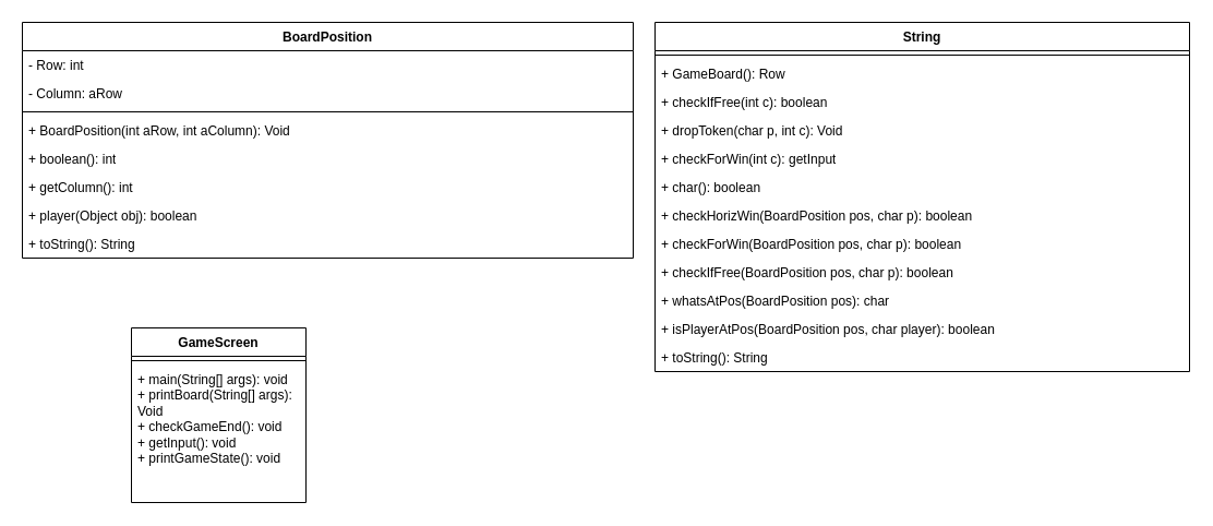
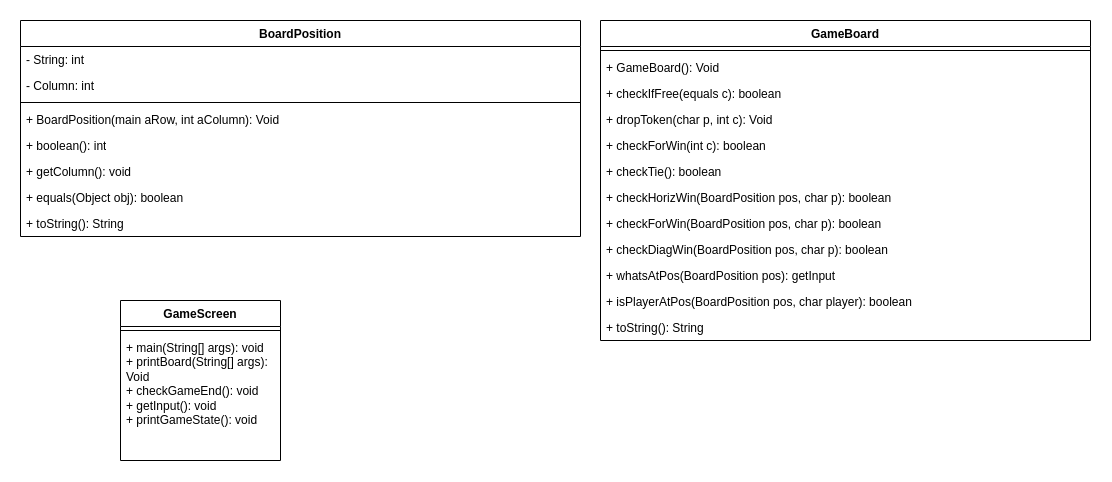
- <mxCell id="11" value="String" style="swimlane;fontStyle=1;align=center;verticalAlign=top;childLayout=stackLayout;horizontal=1;startSize=26;horizontalStack=0;resizeParent=1;resizeParentMax=0;resizeLast=0;collapsible=1;marginBottom=0;whiteSpace=wrap;html=1;" parent="1" vertex="1"><mxGeometry x="600" y="20" width="490" height="320" as="geometry" /></mxCell>
+ <mxCell id="11" value="GameBoard" style="swimlane;fontStyle=1;align=center;verticalAlign=top;childLayout=stackLayout;horizontal=1;startSize=26;horizontalStack=0;resizeParent=1;resizeParentMax=0;resizeLast=0;collapsible=1;marginBottom=0;whiteSpace=wrap;html=1;" parent="1" vertex="1"><mxGeometry x="600" y="20" width="490" height="320" as="geometry" /></mxCell>
- <mxCell id="3" value="- Row: int" style="text;strokeColor=none;fillColor=none;align=left;verticalAlign=top;spacingLeft=4;spacingRight=4;overflow=hidden;rotatable=0;points=[[0,0.5],[1,0.5]];portConstraint=eastwest;whiteSpace=wrap;html=1;" parent="2" vertex="1"><mxGeometry y="26" width="560" height="26" as="geometry" /></mxCell>
+ <mxCell id="3" value="- String: int" style="text;strokeColor=none;fillColor=none;align=left;verticalAlign=top;spacingLeft=4;spacingRight=4;overflow=hidden;rotatable=0;points=[[0,0.5],[1,0.5]];portConstraint=eastwest;whiteSpace=wrap;html=1;" parent="2" vertex="1"><mxGeometry y="26" width="560" height="26" as="geometry" /></mxCell>
- <mxCell id="13" value="+ GameBoard(): Row" style="text;strokeColor=none;fillColor=none;align=left;verticalAlign=top;spacingLeft=4;spacingRight=4;overflow=hidden;rotatable=0;points=[[0,0.5],[1,0.5]];portConstraint=eastwest;whiteSpace=wrap;html=1;" parent="11" vertex="1"><mxGeometry y="34" width="490" height="26" as="geometry" /></mxCell>
+ <mxCell id="13" value="+ GameBoard(): Void" style="text;strokeColor=none;fillColor=none;align=left;verticalAlign=top;spacingLeft=4;spacingRight=4;overflow=hidden;rotatable=0;points=[[0,0.5],[1,0.5]];portConstraint=eastwest;whiteSpace=wrap;html=1;" parent="11" vertex="1"><mxGeometry y="34" width="490" height="26" as="geometry" /></mxCell>
- <mxCell id="4" value="- Column: aRow" style="text;strokeColor=none;fillColor=none;align=left;verticalAlign=top;spacingLeft=4;spacingRight=4;overflow=hidden;rotatable=0;points=[[0,0.5],[1,0.5]];portConstraint=eastwest;whiteSpace=wrap;html=1;" parent="2" vertex="1"><mxGeometry y="52" width="560" height="26" as="geometry" /></mxCell>
+ <mxCell id="4" value="- Column: int" style="text;strokeColor=none;fillColor=none;align=left;verticalAlign=top;spacingLeft=4;spacingRight=4;overflow=hidden;rotatable=0;points=[[0,0.5],[1,0.5]];portConstraint=eastwest;whiteSpace=wrap;html=1;" parent="2" vertex="1"><mxGeometry y="52" width="560" height="26" as="geometry" /></mxCell>
- <mxCell id="14" value="+ checkIfFree(int c): boolean" style="text;strokeColor=none;fillColor=none;align=left;verticalAlign=top;spacingLeft=4;spacingRight=4;overflow=hidden;rotatable=0;points=[[0,0.5],[1,0.5]];portConstraint=eastwest;whiteSpace=wrap;html=1;" parent="11" vertex="1"><mxGeometry y="60" width="490" height="26" as="geometry" /></mxCell>
+ <mxCell id="14" value="+ checkIfFree(equals c): boolean" style="text;strokeColor=none;fillColor=none;align=left;verticalAlign=top;spacingLeft=4;spacingRight=4;overflow=hidden;rotatable=0;points=[[0,0.5],[1,0.5]];portConstraint=eastwest;whiteSpace=wrap;html=1;" parent="11" vertex="1"><mxGeometry y="60" width="490" height="26" as="geometry" /></mxCell>
- <mxCell id="6" value="+ BoardPosition(int aRow, int aColumn): Void" style="text;strokeColor=none;fillColor=none;align=left;verticalAlign=top;spacingLeft=4;spacingRight=4;overflow=hidden;rotatable=0;points=[[0,0.5],[1,0.5]];portConstraint=eastwest;whiteSpace=wrap;html=1;" parent="2" vertex="1"><mxGeometry y="86" width="560" height="26" as="geometry" /></mxCell>
+ <mxCell id="6" value="+ BoardPosition(main aRow, int aColumn): Void" style="text;strokeColor=none;fillColor=none;align=left;verticalAlign=top;spacingLeft=4;spacingRight=4;overflow=hidden;rotatable=0;points=[[0,0.5],[1,0.5]];portConstraint=eastwest;whiteSpace=wrap;html=1;" parent="2" vertex="1"><mxGeometry y="86" width="560" height="26" as="geometry" /></mxCell>
- <mxCell id="16" value="+ checkForWin(int c): getInput" style="text;strokeColor=none;fillColor=none;align=left;verticalAlign=top;spacingLeft=4;spacingRight=4;overflow=hidden;rotatable=0;points=[[0,0.5],[1,0.5]];portConstraint=eastwest;whiteSpace=wrap;html=1;" parent="11" vertex="1"><mxGeometry y="112" width="490" height="26" as="geometry" /></mxCell>
+ <mxCell id="16" value="+ checkForWin(int c): boolean" style="text;strokeColor=none;fillColor=none;align=left;verticalAlign=top;spacingLeft=4;spacingRight=4;overflow=hidden;rotatable=0;points=[[0,0.5],[1,0.5]];portConstraint=eastwest;whiteSpace=wrap;html=1;" parent="11" vertex="1"><mxGeometry y="112" width="490" height="26" as="geometry" /></mxCell>
- <mxCell id="8" value="+ getColumn(): int" style="text;strokeColor=none;fillColor=none;align=left;verticalAlign=top;spacingLeft=4;spacingRight=4;overflow=hidden;rotatable=0;points=[[0,0.5],[1,0.5]];portConstraint=eastwest;whiteSpace=wrap;html=1;" parent="2" vertex="1"><mxGeometry y="138" width="560" height="26" as="geometry" /></mxCell>
+ <mxCell id="8" value="+ getColumn(): void" style="text;strokeColor=none;fillColor=none;align=left;verticalAlign=top;spacingLeft=4;spacingRight=4;overflow=hidden;rotatable=0;points=[[0,0.5],[1,0.5]];portConstraint=eastwest;whiteSpace=wrap;html=1;" parent="2" vertex="1"><mxGeometry y="138" width="560" height="26" as="geometry" /></mxCell>
- <mxCell id="17" value="+ char(): boolean" style="text;strokeColor=none;fillColor=none;align=left;verticalAlign=top;spacingLeft=4;spacingRight=4;overflow=hidden;rotatable=0;points=[[0,0.5],[1,0.5]];portConstraint=eastwest;whiteSpace=wrap;html=1;" parent="11" vertex="1"><mxGeometry y="138" width="490" height="26" as="geometry" /></mxCell>
+ <mxCell id="17" value="+ checkTie(): boolean" style="text;strokeColor=none;fillColor=none;align=left;verticalAlign=top;spacingLeft=4;spacingRight=4;overflow=hidden;rotatable=0;points=[[0,0.5],[1,0.5]];portConstraint=eastwest;whiteSpace=wrap;html=1;" parent="11" vertex="1"><mxGeometry y="138" width="490" height="26" as="geometry" /></mxCell>
- <mxCell id="9" value="+ player(Object obj): boolean" style="text;strokeColor=none;fillColor=none;align=left;verticalAlign=top;spacingLeft=4;spacingRight=4;overflow=hidden;rotatable=0;points=[[0,0.5],[1,0.5]];portConstraint=eastwest;whiteSpace=wrap;html=1;" parent="2" vertex="1"><mxGeometry y="164" width="560" height="26" as="geometry" /></mxCell>
+ <mxCell id="9" value="+ equals(Object obj): boolean" style="text;strokeColor=none;fillColor=none;align=left;verticalAlign=top;spacingLeft=4;spacingRight=4;overflow=hidden;rotatable=0;points=[[0,0.5],[1,0.5]];portConstraint=eastwest;whiteSpace=wrap;html=1;" parent="2" vertex="1"><mxGeometry y="164" width="560" height="26" as="geometry" /></mxCell>
- <mxCell id="20" value="+ checkIfFree(BoardPosition pos, char p): boolean" style="text;strokeColor=none;fillColor=none;align=left;verticalAlign=top;spacingLeft=4;spacingRight=4;overflow=hidden;rotatable=0;points=[[0,0.5],[1,0.5]];portConstraint=eastwest;whiteSpace=wrap;html=1;" parent="11" vertex="1"><mxGeometry y="216" width="490" height="26" as="geometry" /></mxCell>
+ <mxCell id="20" value="+ checkDiagWin(BoardPosition pos, char p): boolean" style="text;strokeColor=none;fillColor=none;align=left;verticalAlign=top;spacingLeft=4;spacingRight=4;overflow=hidden;rotatable=0;points=[[0,0.5],[1,0.5]];portConstraint=eastwest;whiteSpace=wrap;html=1;" parent="11" vertex="1"><mxGeometry y="216" width="490" height="26" as="geometry" /></mxCell>
- <mxCell id="21" value="+ whatsAtPos(BoardPosition pos): char" style="text;strokeColor=none;fillColor=none;align=left;verticalAlign=top;spacingLeft=4;spacingRight=4;overflow=hidden;rotatable=0;points=[[0,0.5],[1,0.5]];portConstraint=eastwest;whiteSpace=wrap;html=1;" parent="11" vertex="1"><mxGeometry y="242" width="490" height="26" as="geometry" /></mxCell>
+ <mxCell id="21" value="+ whatsAtPos(BoardPosition pos): getInput" style="text;strokeColor=none;fillColor=none;align=left;verticalAlign=top;spacingLeft=4;spacingRight=4;overflow=hidden;rotatable=0;points=[[0,0.5],[1,0.5]];portConstraint=eastwest;whiteSpace=wrap;html=1;" parent="11" vertex="1"><mxGeometry y="242" width="490" height="26" as="geometry" /></mxCell>
